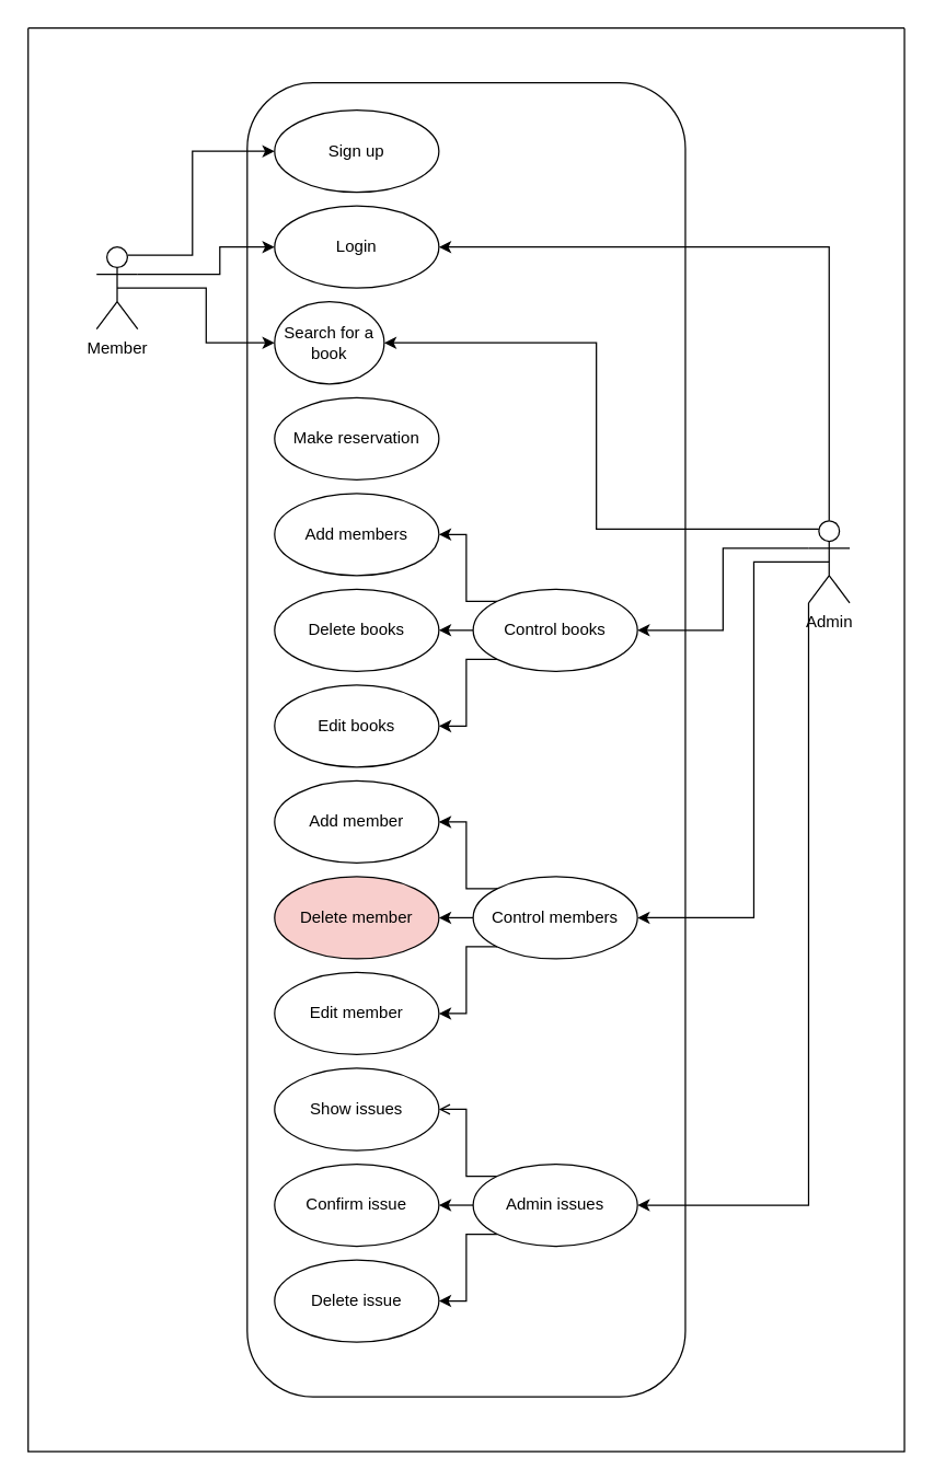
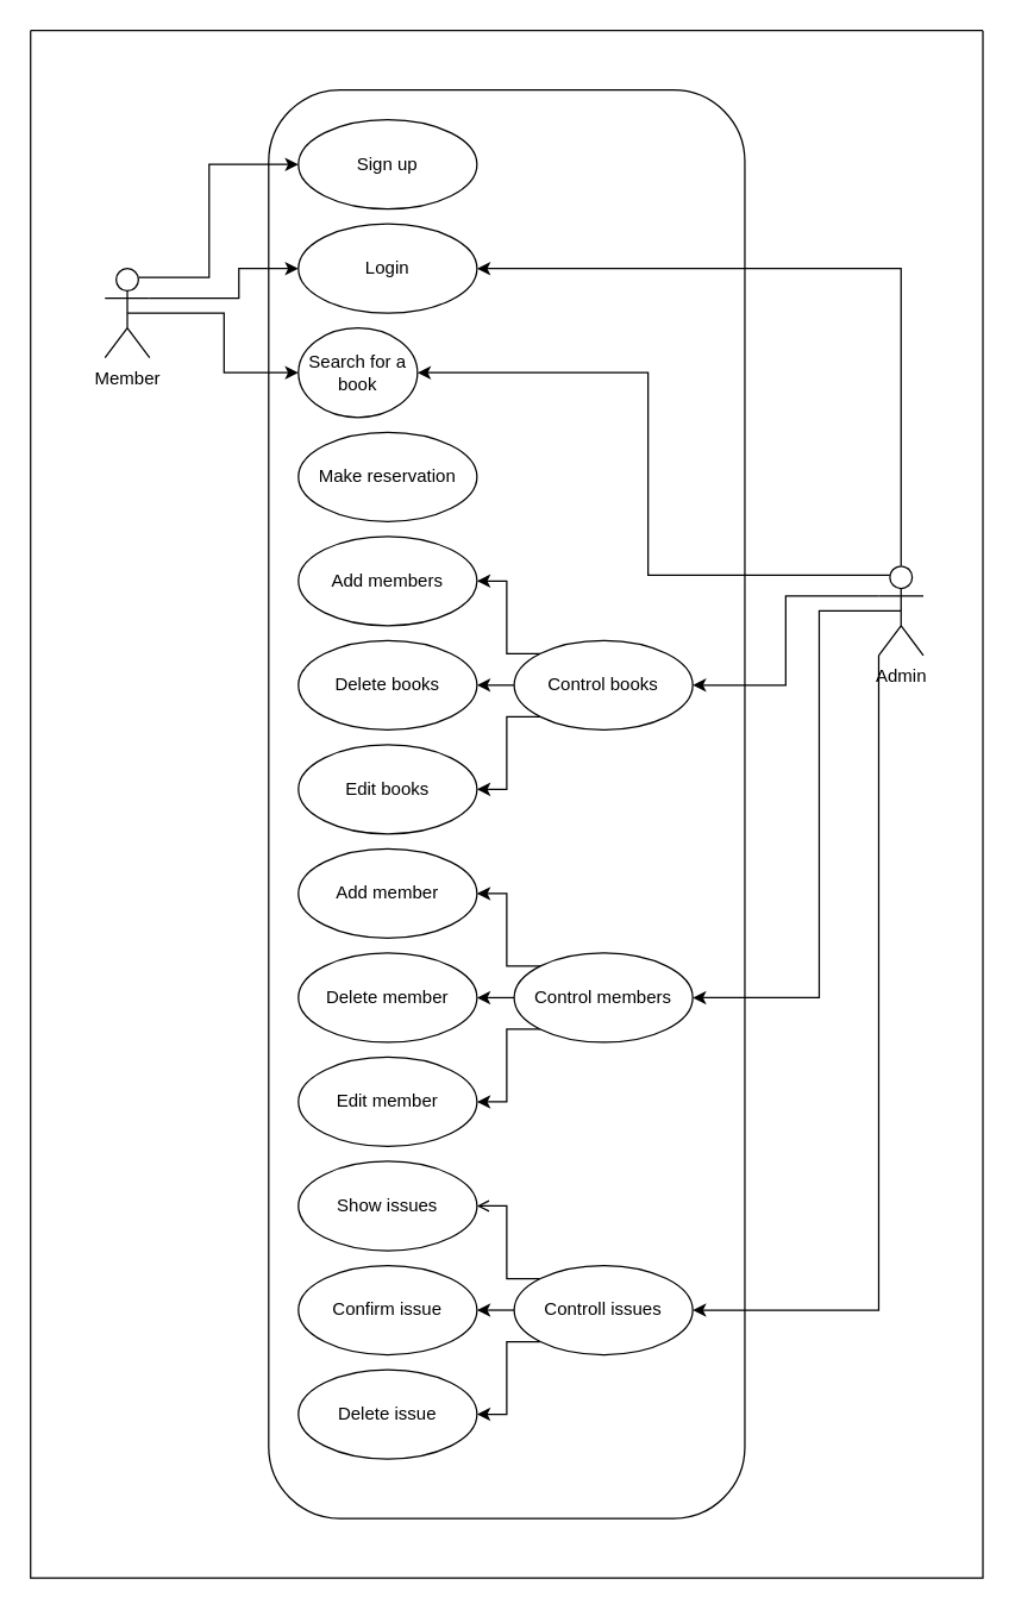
- <mxCell id="11" value="Delete member" style="ellipse;whiteSpace=wrap;html=1;fillColor=#f8cecc;" vertex="1" parent="1"><mxGeometry x="200" y="640" width="120" height="60" as="geometry" /></mxCell>
+ <mxCell id="11" value="Delete member" style="ellipse;whiteSpace=wrap;html=1;" vertex="1" parent="1"><mxGeometry x="200" y="640" width="120" height="60" as="geometry" /></mxCell>
- <mxCell id="30" value="Admin issues" style="ellipse;whiteSpace=wrap;html=1;" vertex="1" parent="1"><mxGeometry x="345" y="850" width="120" height="60" as="geometry" /></mxCell>
+ <mxCell id="30" value="Controll issues" style="ellipse;whiteSpace=wrap;html=1;" vertex="1" parent="1"><mxGeometry x="345" y="850" width="120" height="60" as="geometry" /></mxCell>
